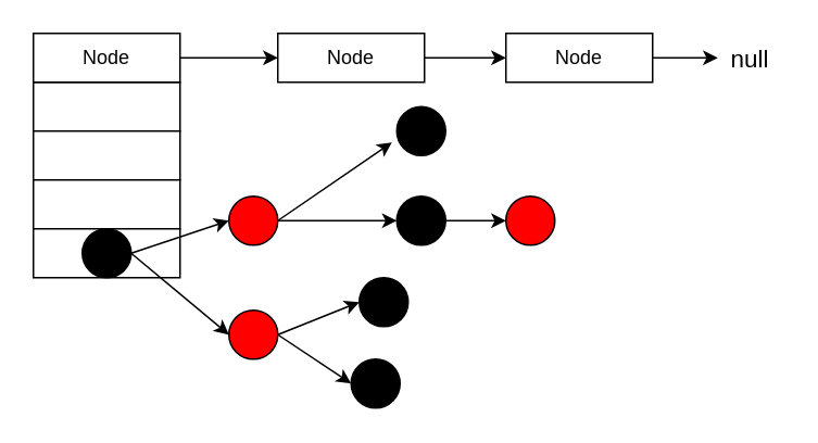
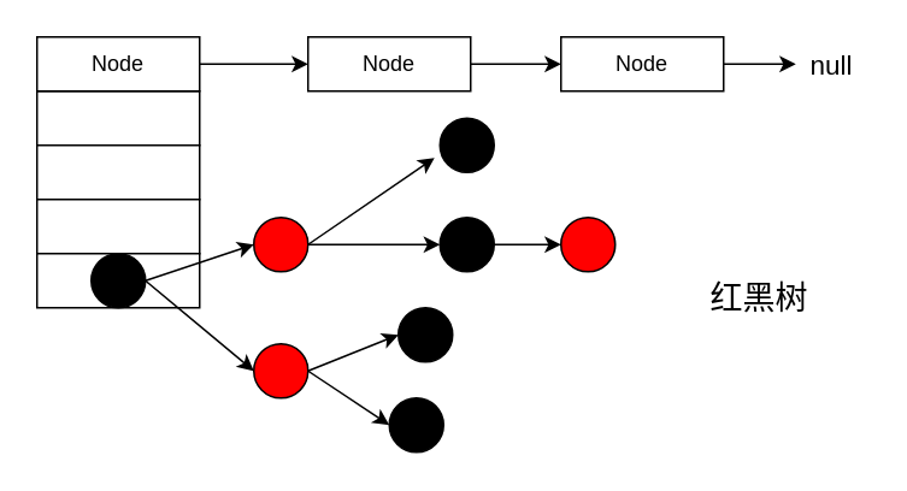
+ <mxCell id="28" value="&lt;font style=&quot;font-size: 18px&quot;&gt;红黑树&lt;/font&gt;" style="text;html=1;strokeColor=none;fillColor=none;align=center;verticalAlign=middle;whiteSpace=wrap;rounded=0;" vertex="1" parent="1"><mxGeometry x="380" y="155" width="80" height="20" as="geometry" /></mxCell>
